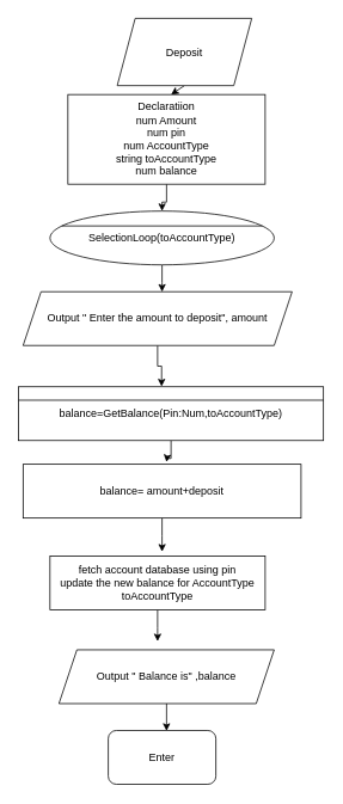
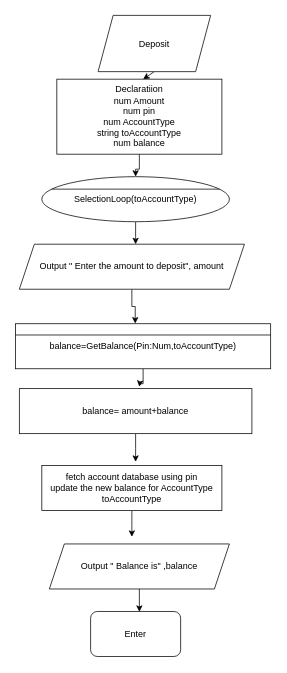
- <mxCell id="16" value="balance= amount+deposit" style="rounded=0;whiteSpace=wrap;html=1;" parent="1" vertex="1"><mxGeometry x="25" y="517.5" width="310" height="60" as="geometry" /></mxCell>
+ <mxCell id="16" value="balance= amount+balance" style="rounded=0;whiteSpace=wrap;html=1;" parent="1" vertex="1"><mxGeometry x="25" y="517.5" width="310" height="60" as="geometry" /></mxCell>
